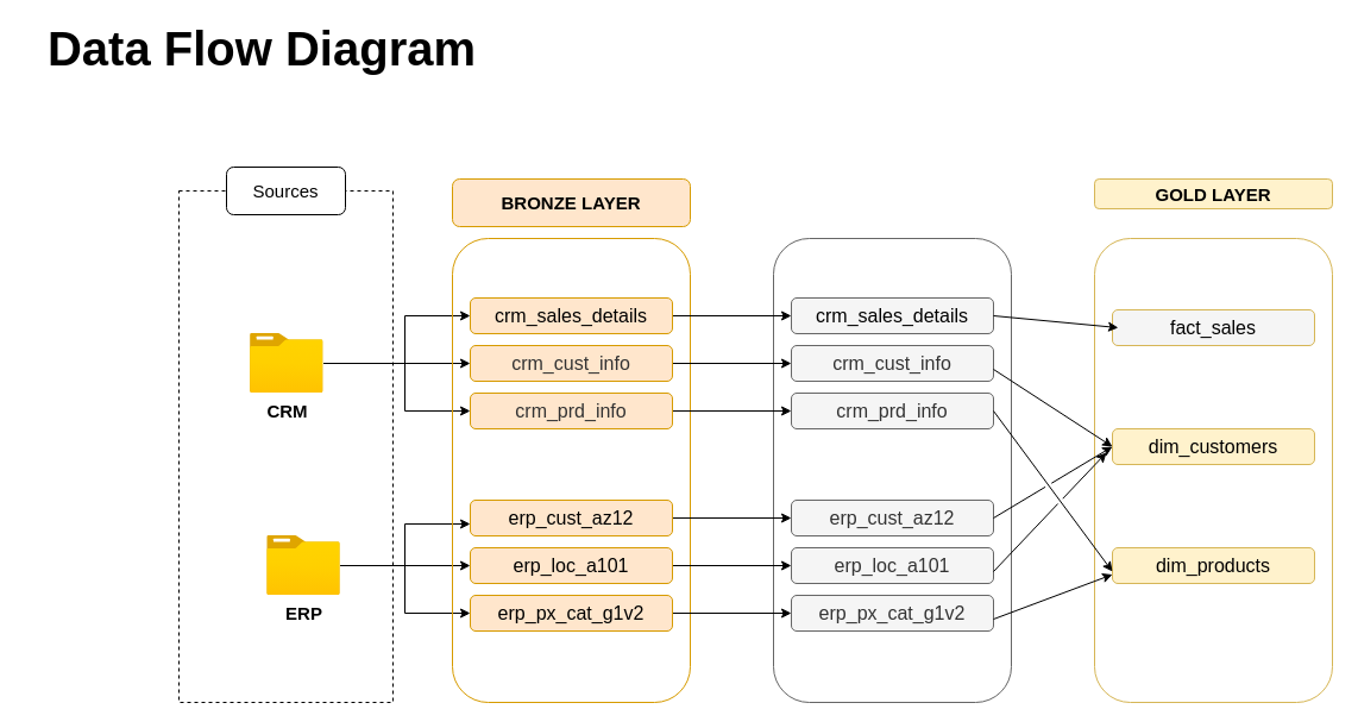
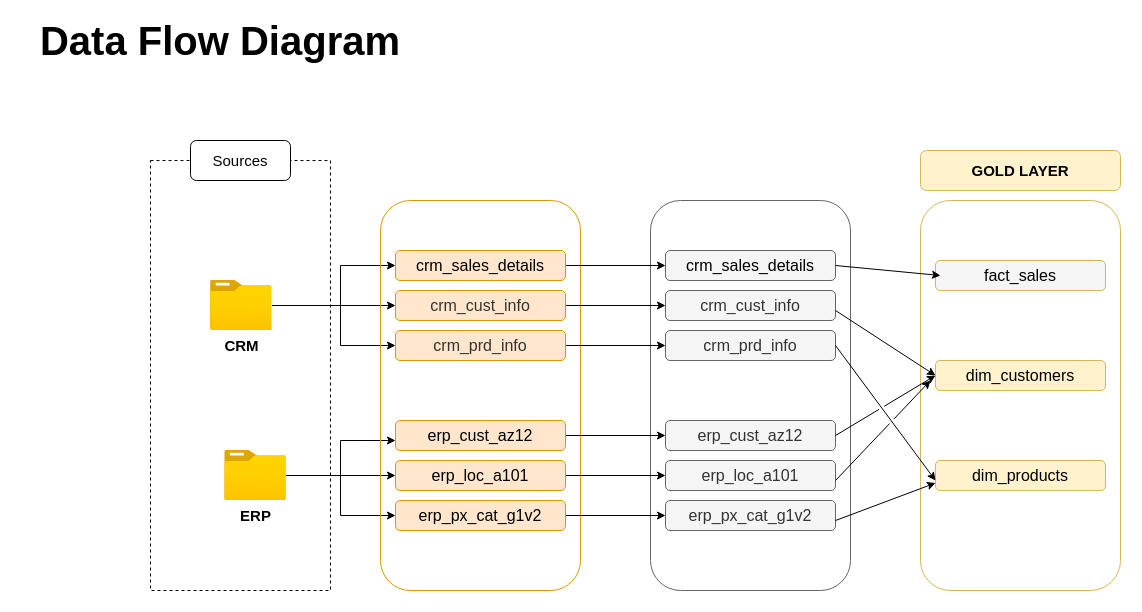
- <mxCell id="16" value="&lt;font style=&quot;font-size: 15px;&quot;&gt;&lt;b style=&quot;&quot;&gt;GOLD LAYER&lt;/b&gt;&lt;/font&gt;" style="rounded=1;whiteSpace=wrap;html=1;fillColor=#fff2cc;strokeColor=#d6b656;" parent="1" vertex="1"><mxGeometry x="920" y="150" width="200" height="25" as="geometry" /></mxCell>
+ <mxCell id="16" value="&lt;font style=&quot;font-size: 15px;&quot;&gt;&lt;b style=&quot;&quot;&gt;GOLD LAYER&lt;/b&gt;&lt;/font&gt;" style="rounded=1;whiteSpace=wrap;html=1;fillColor=#fff2cc;strokeColor=#d6b656;" parent="1" vertex="1"><mxGeometry x="920" y="150" width="200" height="40" as="geometry" /></mxCell>
- <mxCell id="15" value="&lt;font style=&quot;font-size: 15px;&quot;&gt;&lt;b style=&quot;&quot;&gt;BRONZE LAYER&lt;/b&gt;&lt;/font&gt;" style="rounded=1;whiteSpace=wrap;html=1;fillColor=#ffe6cc;strokeColor=#d79b00;" parent="1" vertex="1"><mxGeometry x="380" y="150" width="200" height="40" as="geometry" /></mxCell>
